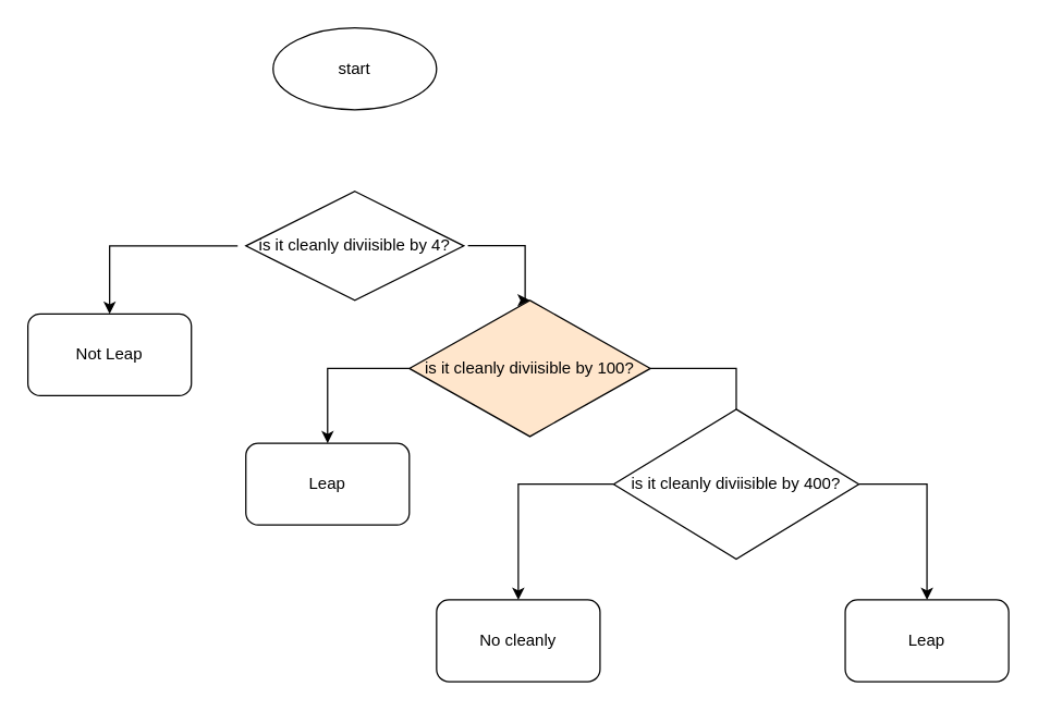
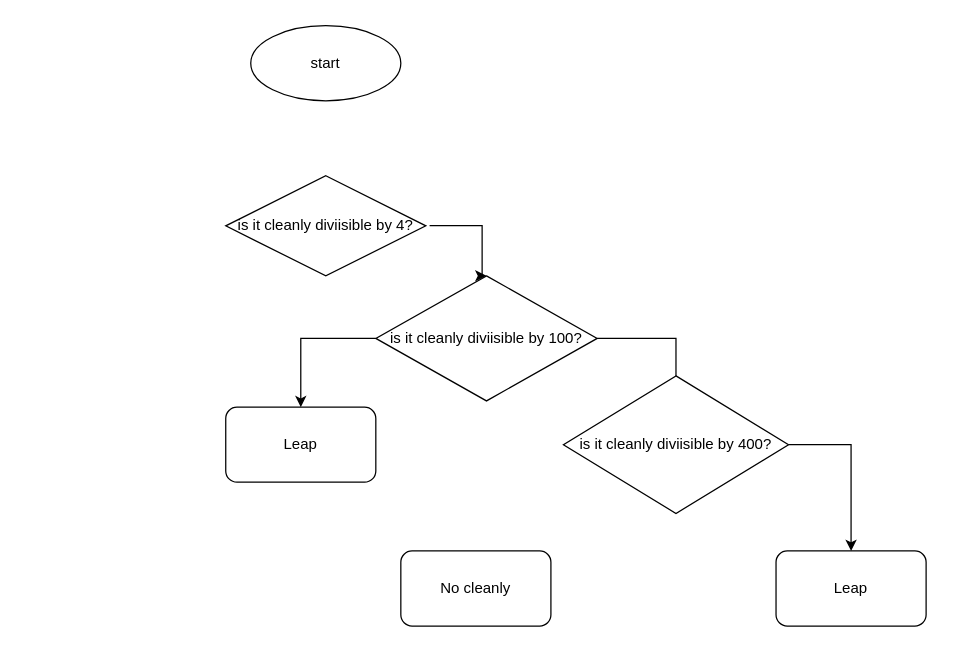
- <mxCell id="5" style="edgeStyle=orthogonalEdgeStyle;rounded=0;orthogonalLoop=1;jettySize=auto;html=1;exitX=0;exitY=0.5;exitDx=0;exitDy=0;" edge="1" parent="1" source="6" target="16"><mxGeometry relative="1" as="geometry"><mxPoint x="70" y="240" as="targetPoint" /></mxGeometry></mxCell>
- <mxCell id="16" value="Not Leap" style="rounded=1;whiteSpace=wrap;html=1;" vertex="1" parent="1"><mxGeometry x="20" y="230" width="120" height="60" as="geometry" /></mxCell>
- <mxCell id="9" value="is it cleanly diviisible by 100?" style="rhombus;whiteSpace=wrap;html=1;fillColor=#ffe6cc;" vertex="1" parent="1"><mxGeometry x="300" y="220" width="177" height="100" as="geometry" /></mxCell>
+ <mxCell id="9" value="is it cleanly diviisible by 100?" style="rhombus;whiteSpace=wrap;html=1;" vertex="1" parent="1"><mxGeometry x="300" y="220" width="177" height="100" as="geometry" /></mxCell>
- <mxCell id="11" style="edgeStyle=orthogonalEdgeStyle;rounded=0;orthogonalLoop=1;jettySize=auto;html=1;exitX=0;exitY=0.5;exitDx=0;exitDy=0;" edge="1" parent="1" source="12" target="14"><mxGeometry relative="1" as="geometry"><mxPoint x="380" y="450" as="targetPoint" /></mxGeometry></mxCell>
